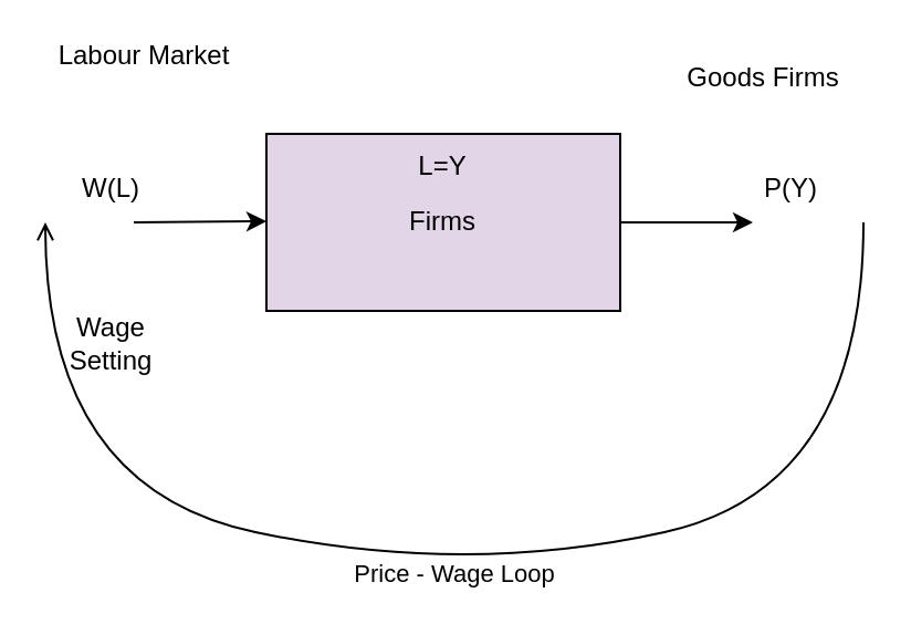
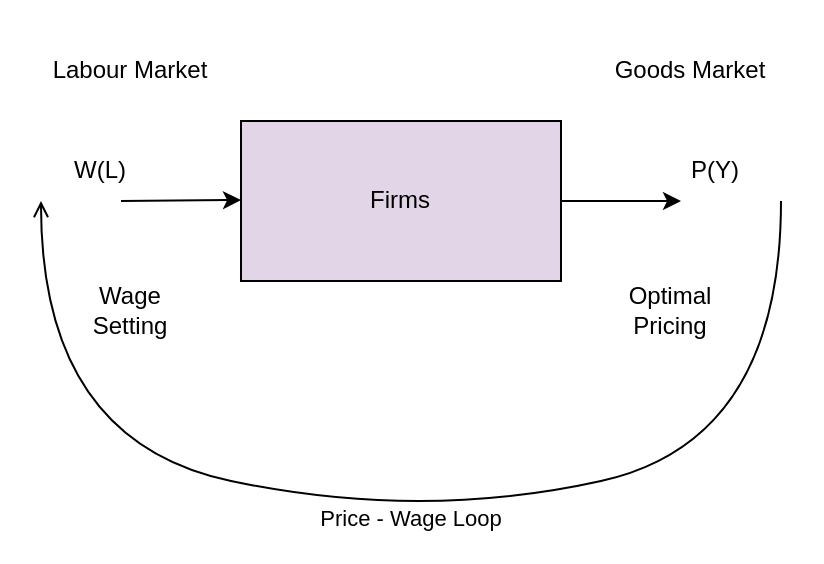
- <mxCell id="5" value="Labour Market" style="text;strokeColor=none;align=center;fillColor=none;html=1;verticalAlign=middle;whiteSpace=wrap;rounded=0;" parent="1" vertex="1"><mxGeometry x="20" y="10" width="90" height="30" as="geometry" /></mxCell>
+ <mxCell id="5" value="Labour Market" style="text;strokeColor=none;align=center;fillColor=none;html=1;verticalAlign=middle;whiteSpace=wrap;rounded=0;" parent="1" vertex="1"><mxGeometry x="20" y="20" width="90" height="30" as="geometry" /></mxCell>
- <mxCell id="6" value="Goods Firms" style="text;strokeColor=none;align=center;fillColor=none;html=1;verticalAlign=middle;whiteSpace=wrap;rounded=0;" parent="1" vertex="1"><mxGeometry x="305" y="20" width="80" height="30" as="geometry" /></mxCell>
+ <mxCell id="6" value="Goods Market" style="text;strokeColor=none;align=center;fillColor=none;html=1;verticalAlign=middle;whiteSpace=wrap;rounded=0;" parent="1" vertex="1"><mxGeometry x="305" y="20" width="80" height="30" as="geometry" /></mxCell>
- <mxCell id="12" value="L=Y" style="text;strokeColor=none;align=center;fillColor=none;html=1;verticalAlign=middle;whiteSpace=wrap;rounded=0;" vertex="1" parent="1"><mxGeometry x="170" y="60" width="60" height="30" as="geometry" /></mxCell>
- <mxCell id="8" value="Wage&lt;br&gt;Setting" style="text;strokeColor=none;align=center;fillColor=none;html=1;verticalAlign=middle;whiteSpace=wrap;rounded=0;" parent="1" vertex="1"><mxGeometry x="20" y="140" width="60" height="30" as="geometry" /></mxCell>
+ <mxCell id="8" value="Wage&lt;br&gt;Setting" style="text;strokeColor=none;align=center;fillColor=none;html=1;verticalAlign=middle;whiteSpace=wrap;rounded=0;" parent="1" vertex="1"><mxGeometry x="35" y="140" width="60" height="30" as="geometry" /></mxCell>
+ <mxCell id="7" value="Optimal Pricing" style="text;strokeColor=none;align=center;fillColor=none;html=1;verticalAlign=middle;whiteSpace=wrap;rounded=0;" parent="1" vertex="1"><mxGeometry x="305" y="140" width="60" height="30" as="geometry" /></mxCell>
